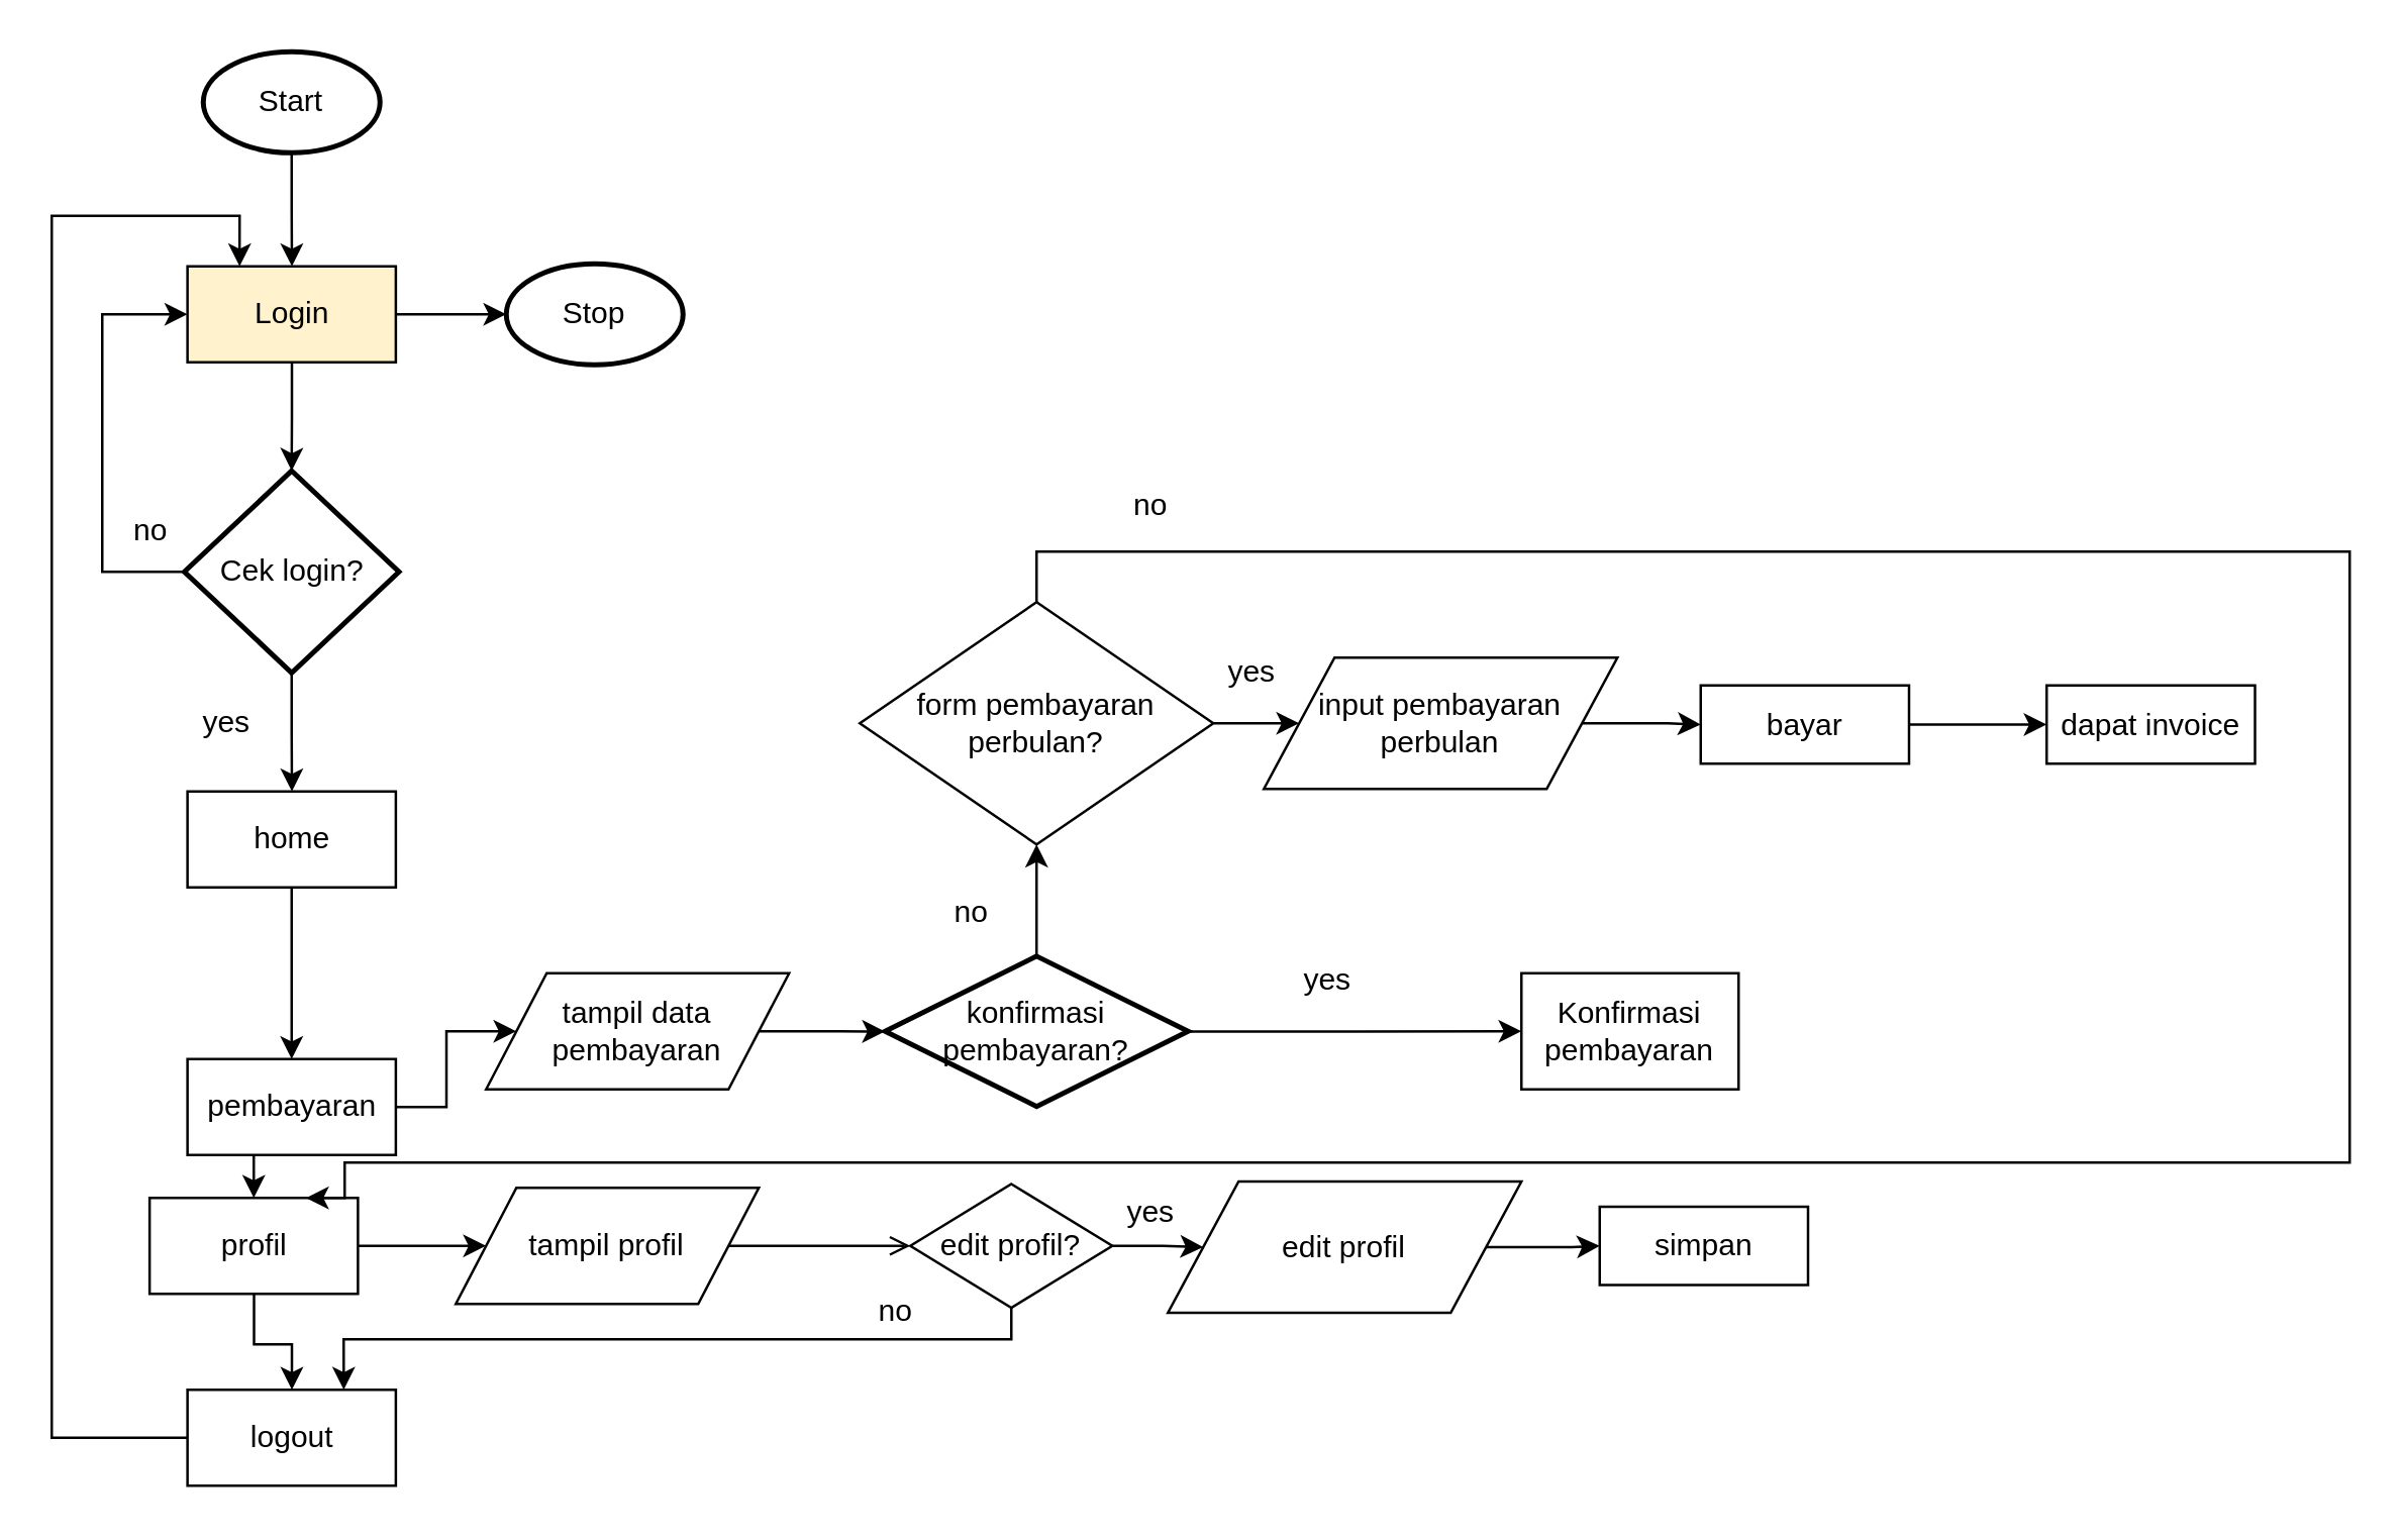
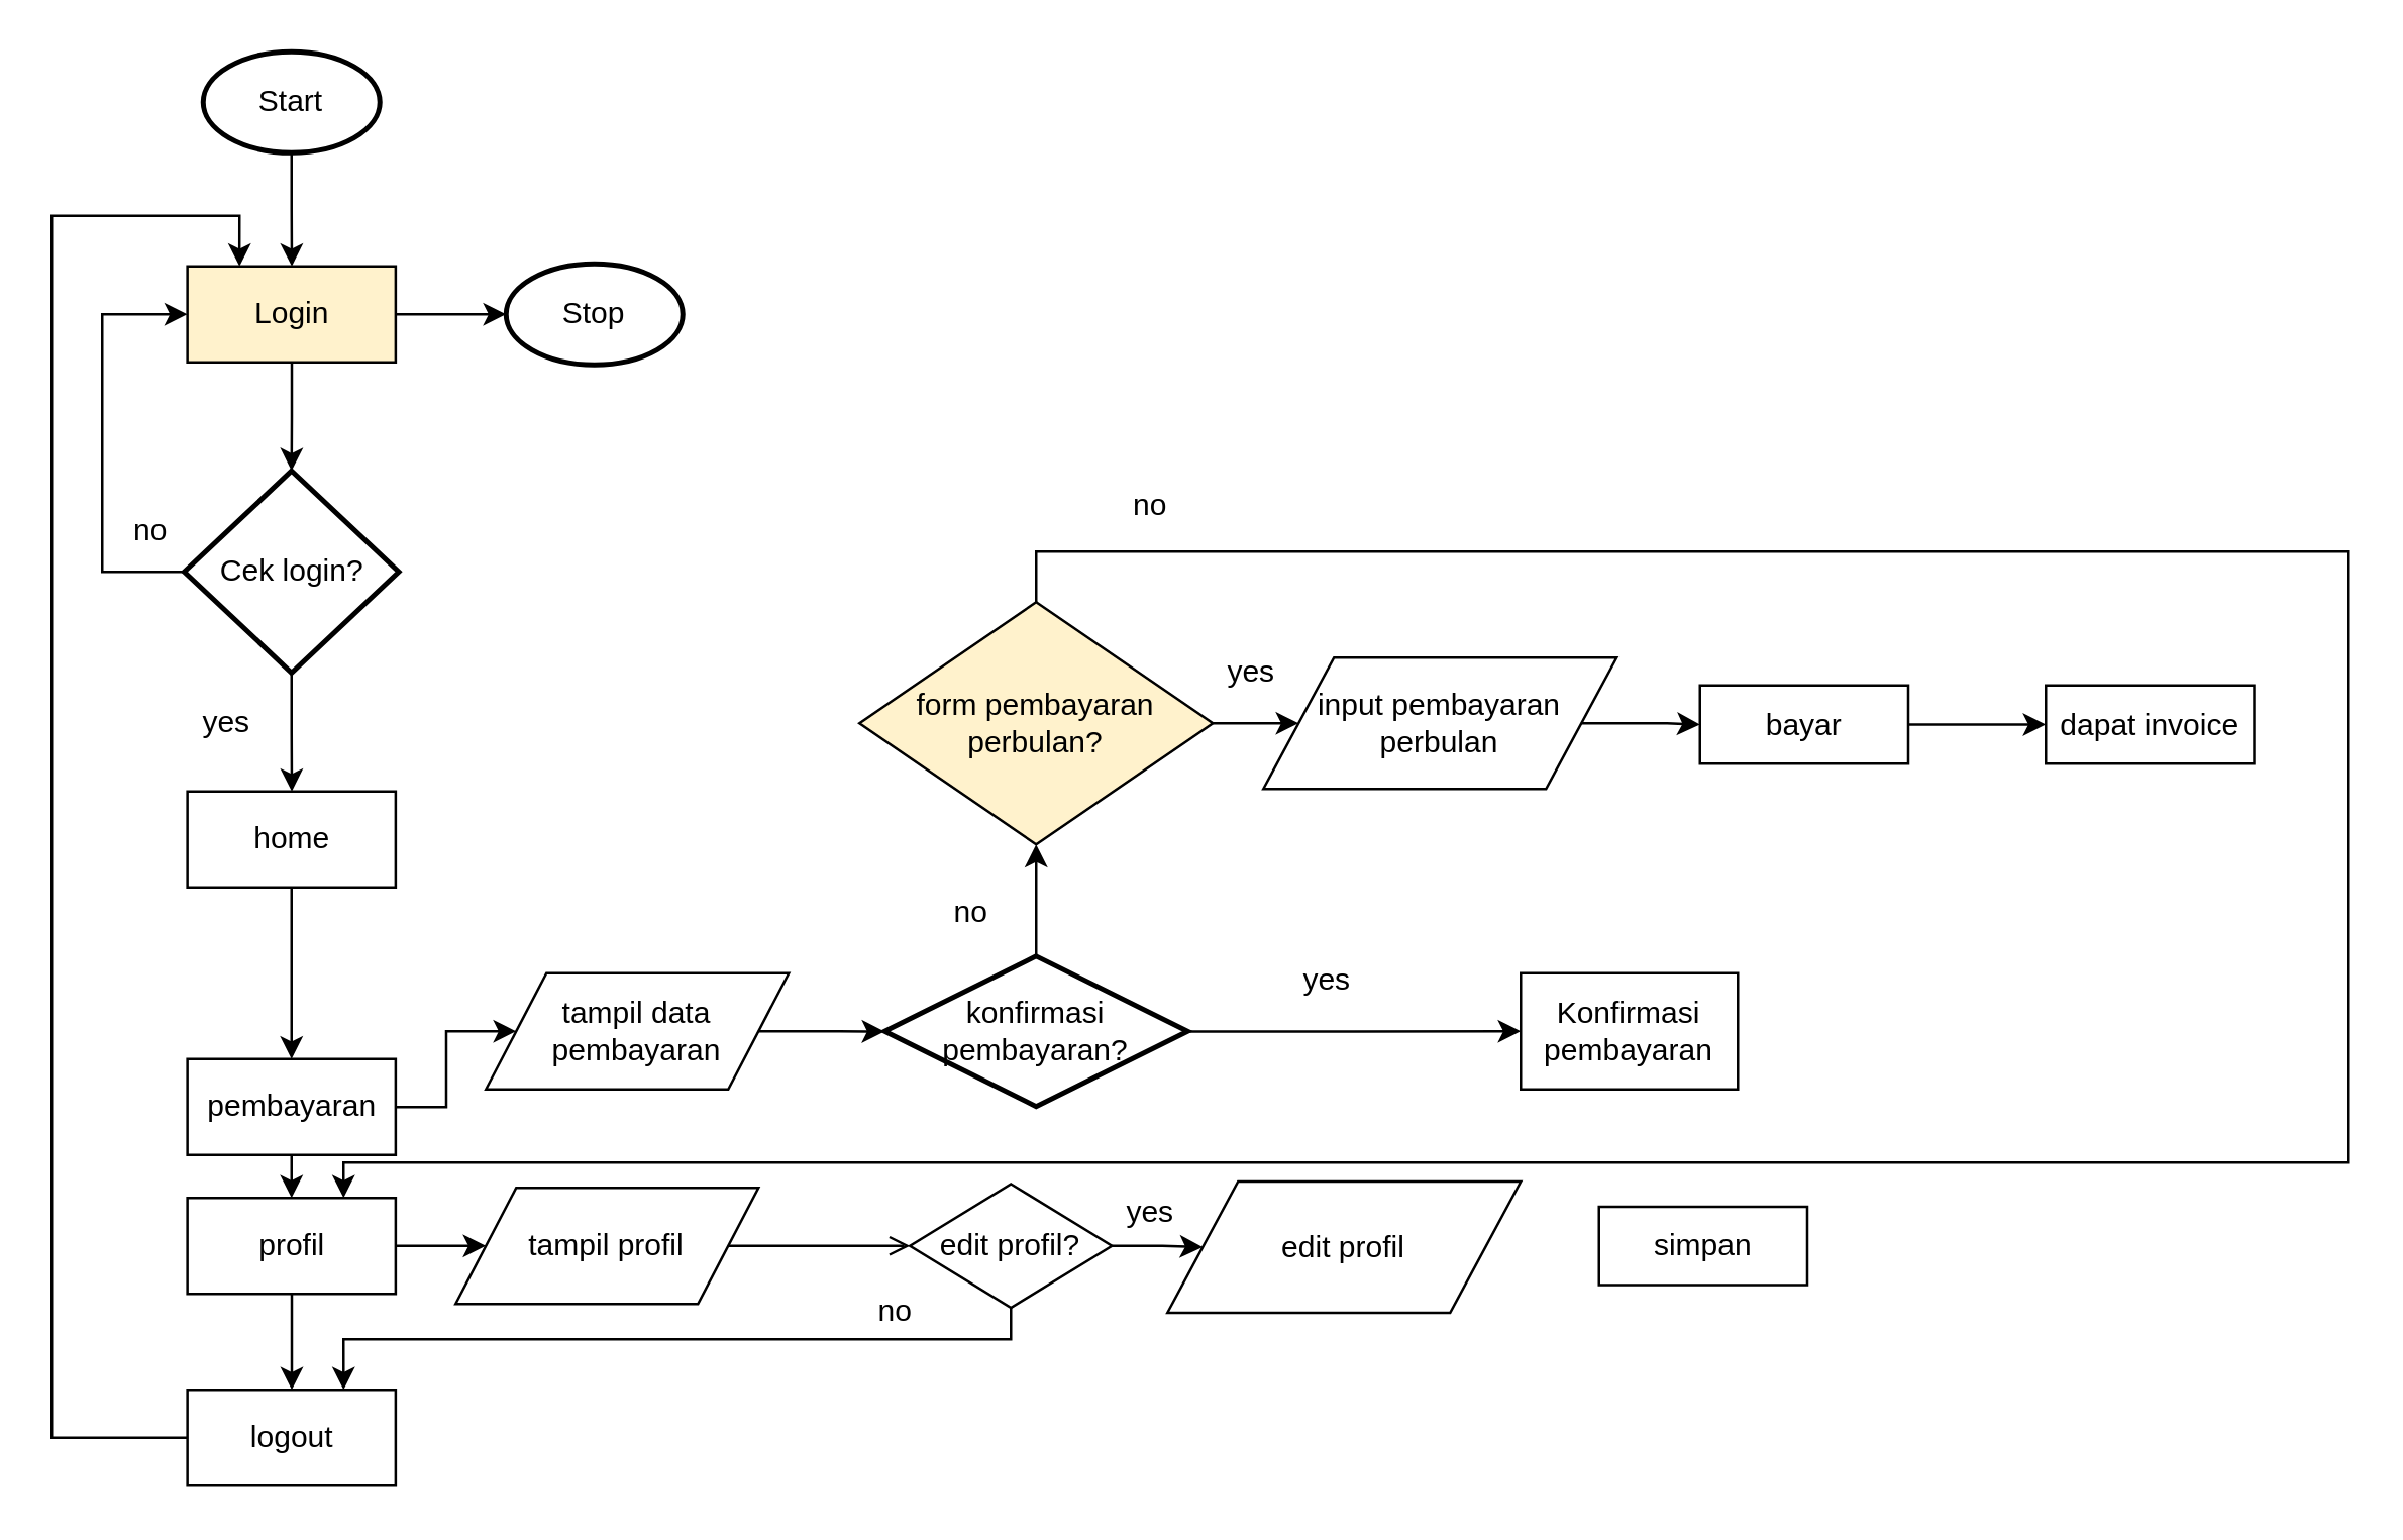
- <mxCell id="37" value="form pembayaran perbulan?" style="rhombus;whiteSpace=wrap;html=1;" parent="1" vertex="1"><mxGeometry x="340" y="238" width="140" height="96" as="geometry" /></mxCell>
+ <mxCell id="37" value="form pembayaran perbulan?" style="rhombus;whiteSpace=wrap;html=1;fillColor=#fff2cc;" parent="1" vertex="1"><mxGeometry x="340" y="238" width="140" height="96" as="geometry" /></mxCell>
- <mxCell id="19" value="profil" style="rounded=0;whiteSpace=wrap;html=1;" parent="1" vertex="1"><mxGeometry x="58.75" y="474" width="82.5" height="38" as="geometry" /></mxCell>
+ <mxCell id="19" value="profil" style="rounded=0;whiteSpace=wrap;html=1;" parent="1" vertex="1"><mxGeometry x="73.75" y="474" width="82.5" height="38" as="geometry" /></mxCell>
- <mxCell id="30" value="" style="edgeStyle=orthogonalEdgeStyle;rounded=0;orthogonalLoop=1;jettySize=auto;html=1;" parent="1" source="31" target="32" edge="1"><mxGeometry relative="1" as="geometry" /></mxCell>
